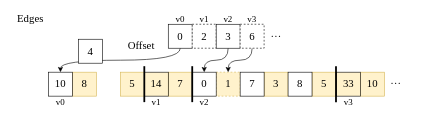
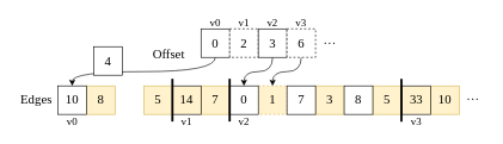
- <mxCell id="24" value="Edges" style="text;html=1;strokeColor=none;fillColor=none;align=center;verticalAlign=middle;whiteSpace=wrap;rounded=0;fontSize=18;fontFamily=Caribli;" parent="1" vertex="1"><mxGeometry x="20" y="10" width="60" height="40" as="geometry" /></mxCell>
+ <mxCell id="24" value="Edges" style="text;html=1;strokeColor=none;fillColor=none;align=center;verticalAlign=middle;whiteSpace=wrap;rounded=0;fontSize=18;fontFamily=Caribli;" parent="1" vertex="1"><mxGeometry x="20" y="120" width="60" height="40" as="geometry" /></mxCell>
